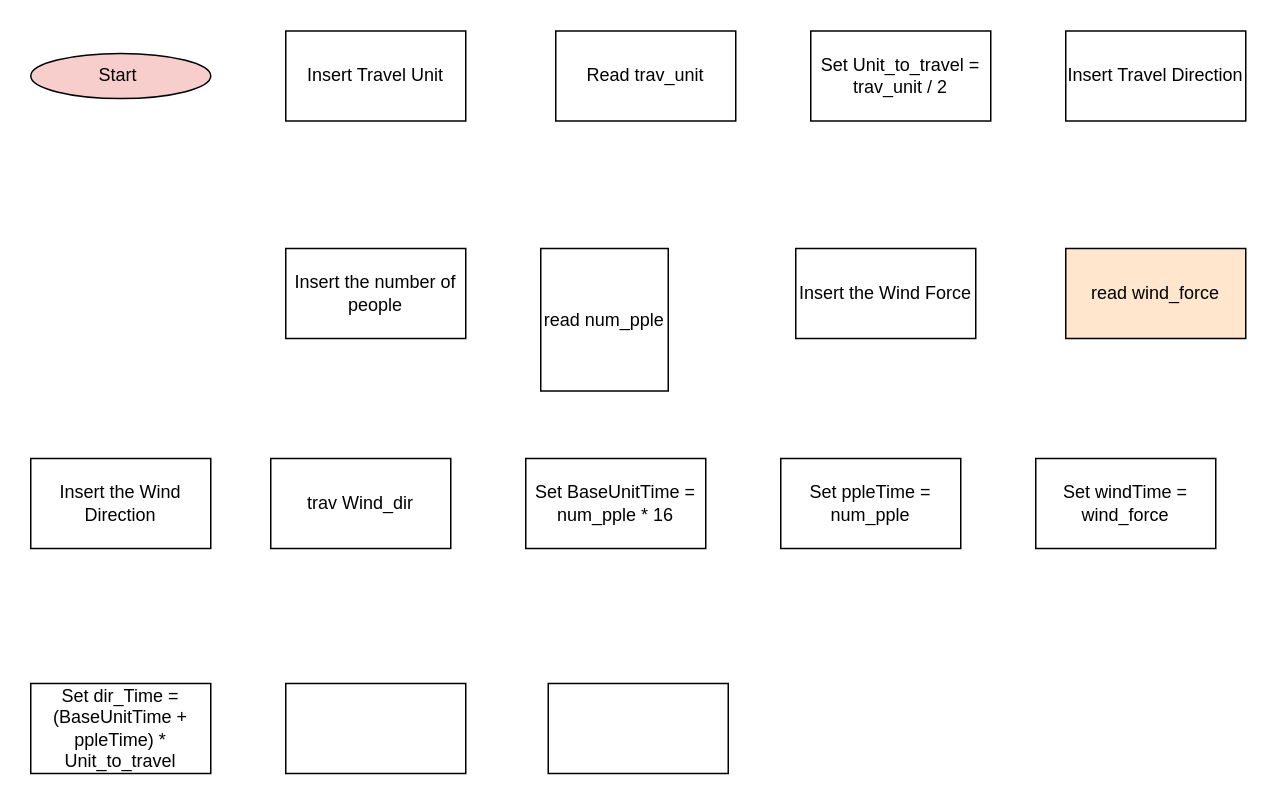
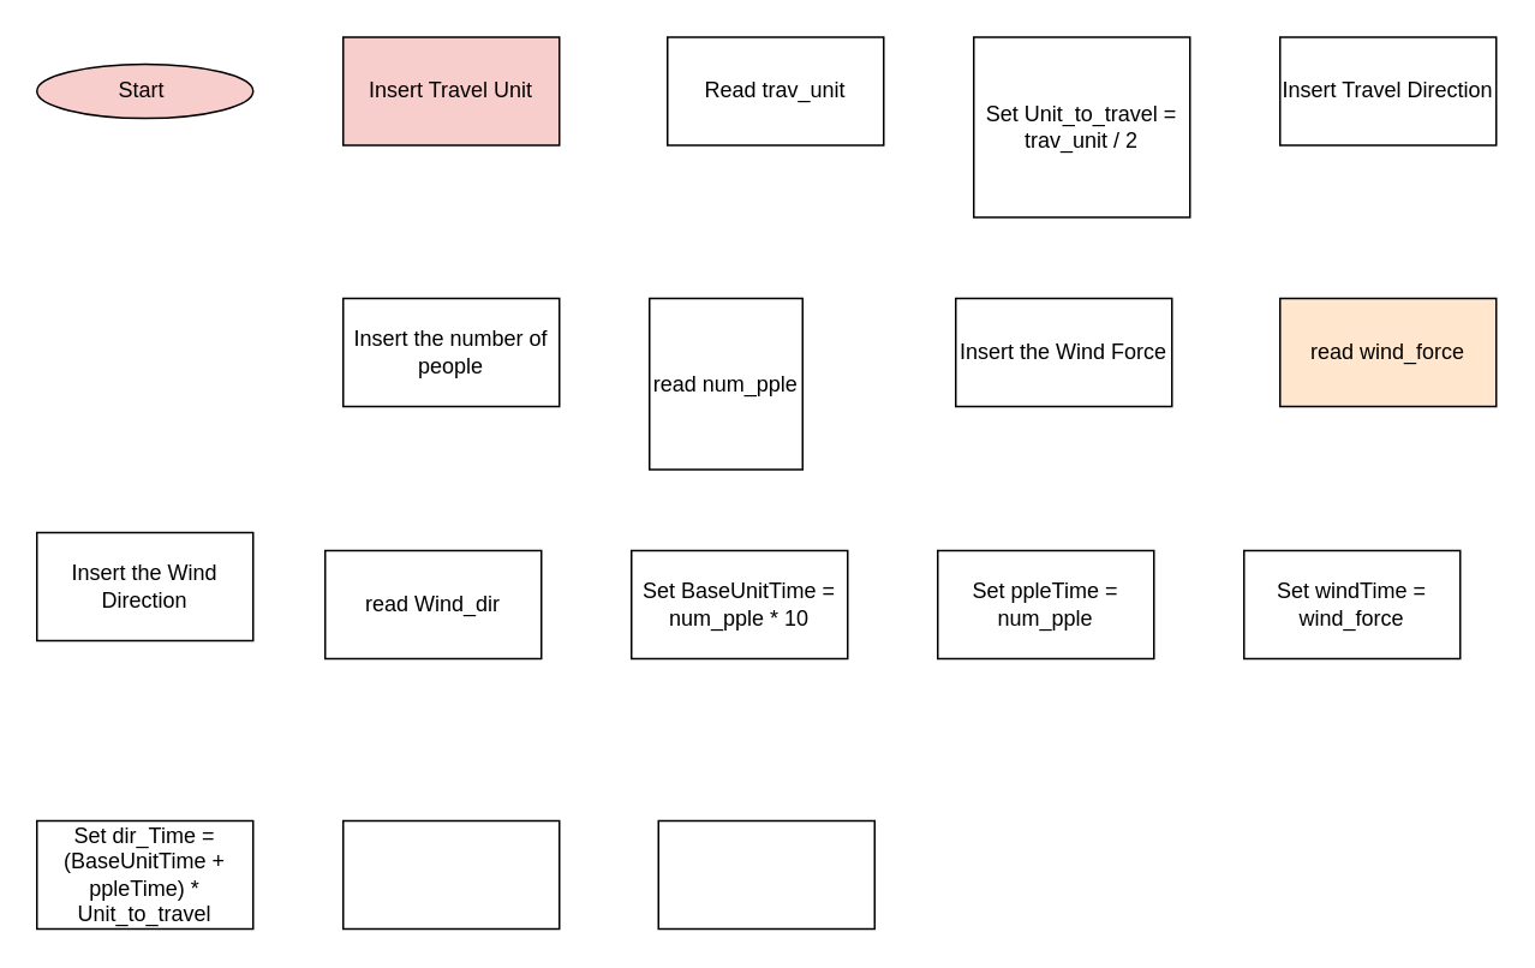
- <mxCell id="3" value="Insert Travel Unit" style="rounded=0;whiteSpace=wrap;html=1;" vertex="1" parent="1"><mxGeometry x="190" y="20" width="120" height="60" as="geometry" /></mxCell>
+ <mxCell id="3" value="Insert Travel Unit" style="rounded=0;whiteSpace=wrap;html=1;fillColor=#f8cecc;" vertex="1" parent="1"><mxGeometry x="190" y="20" width="120" height="60" as="geometry" /></mxCell>
- <mxCell id="12" value="Set Unit_to_travel = trav_unit / 2" style="rounded=0;whiteSpace=wrap;html=1;" vertex="1" parent="1"><mxGeometry x="540" y="20" width="120" height="60" as="geometry" /></mxCell>
+ <mxCell id="12" value="Set Unit_to_travel = trav_unit / 2" style="rounded=0;whiteSpace=wrap;html=1;" vertex="1" parent="1"><mxGeometry x="540" y="20" width="120" height="100" as="geometry" /></mxCell>
- <mxCell id="10" value="Insert the Wind Direction" style="rounded=0;whiteSpace=wrap;html=1;" vertex="1" parent="1"><mxGeometry x="20" y="305" width="120" height="60" as="geometry" /></mxCell>
+ <mxCell id="10" value="Insert the Wind Direction" style="rounded=0;whiteSpace=wrap;html=1;" vertex="1" parent="1"><mxGeometry x="20" y="295" width="120" height="60" as="geometry" /></mxCell>
- <mxCell id="11" value="trav Wind_dir" style="rounded=0;whiteSpace=wrap;html=1;" vertex="1" parent="1"><mxGeometry x="180" y="305" width="120" height="60" as="geometry" /></mxCell>
+ <mxCell id="11" value="read Wind_dir" style="rounded=0;whiteSpace=wrap;html=1;" vertex="1" parent="1"><mxGeometry x="180" y="305" width="120" height="60" as="geometry" /></mxCell>
- <mxCell id="13" value="Set BaseUnitTime = num_pple * 16" style="rounded=0;whiteSpace=wrap;html=1;" vertex="1" parent="1"><mxGeometry x="350" y="305" width="120" height="60" as="geometry" /></mxCell>
+ <mxCell id="13" value="Set BaseUnitTime = num_pple * 10" style="rounded=0;whiteSpace=wrap;html=1;" vertex="1" parent="1"><mxGeometry x="350" y="305" width="120" height="60" as="geometry" /></mxCell>
